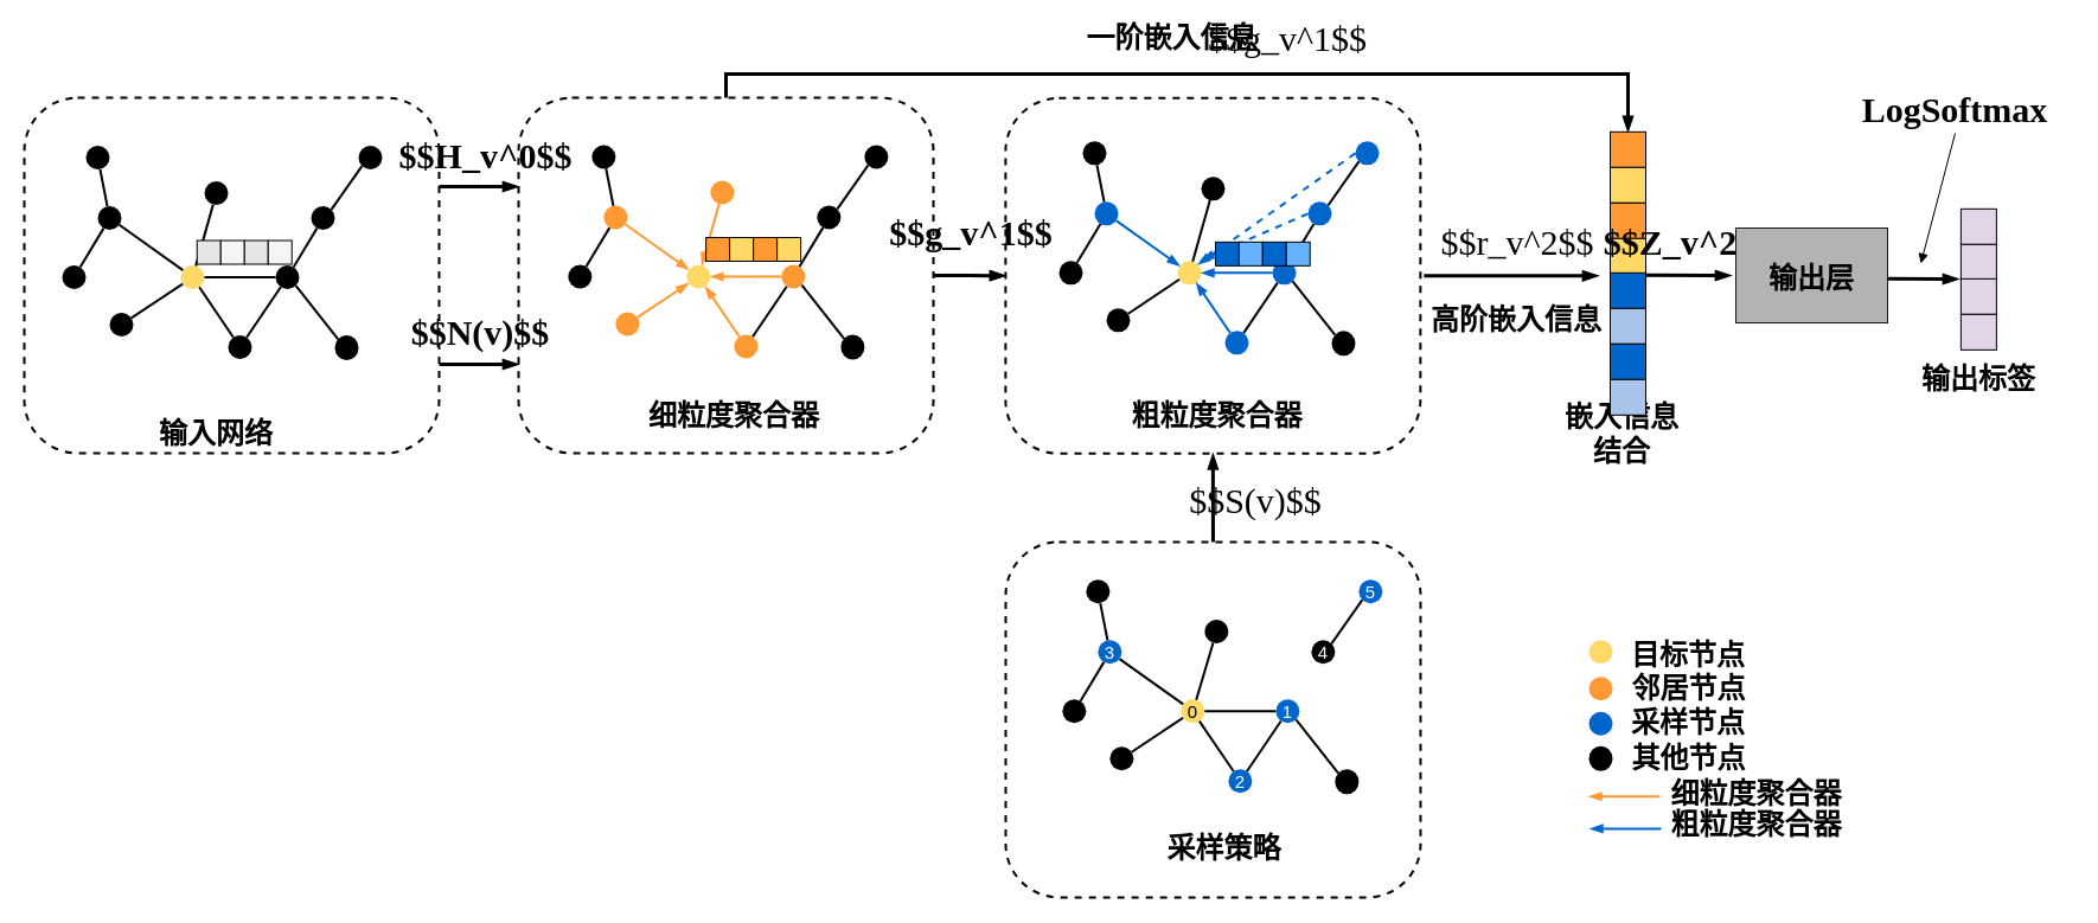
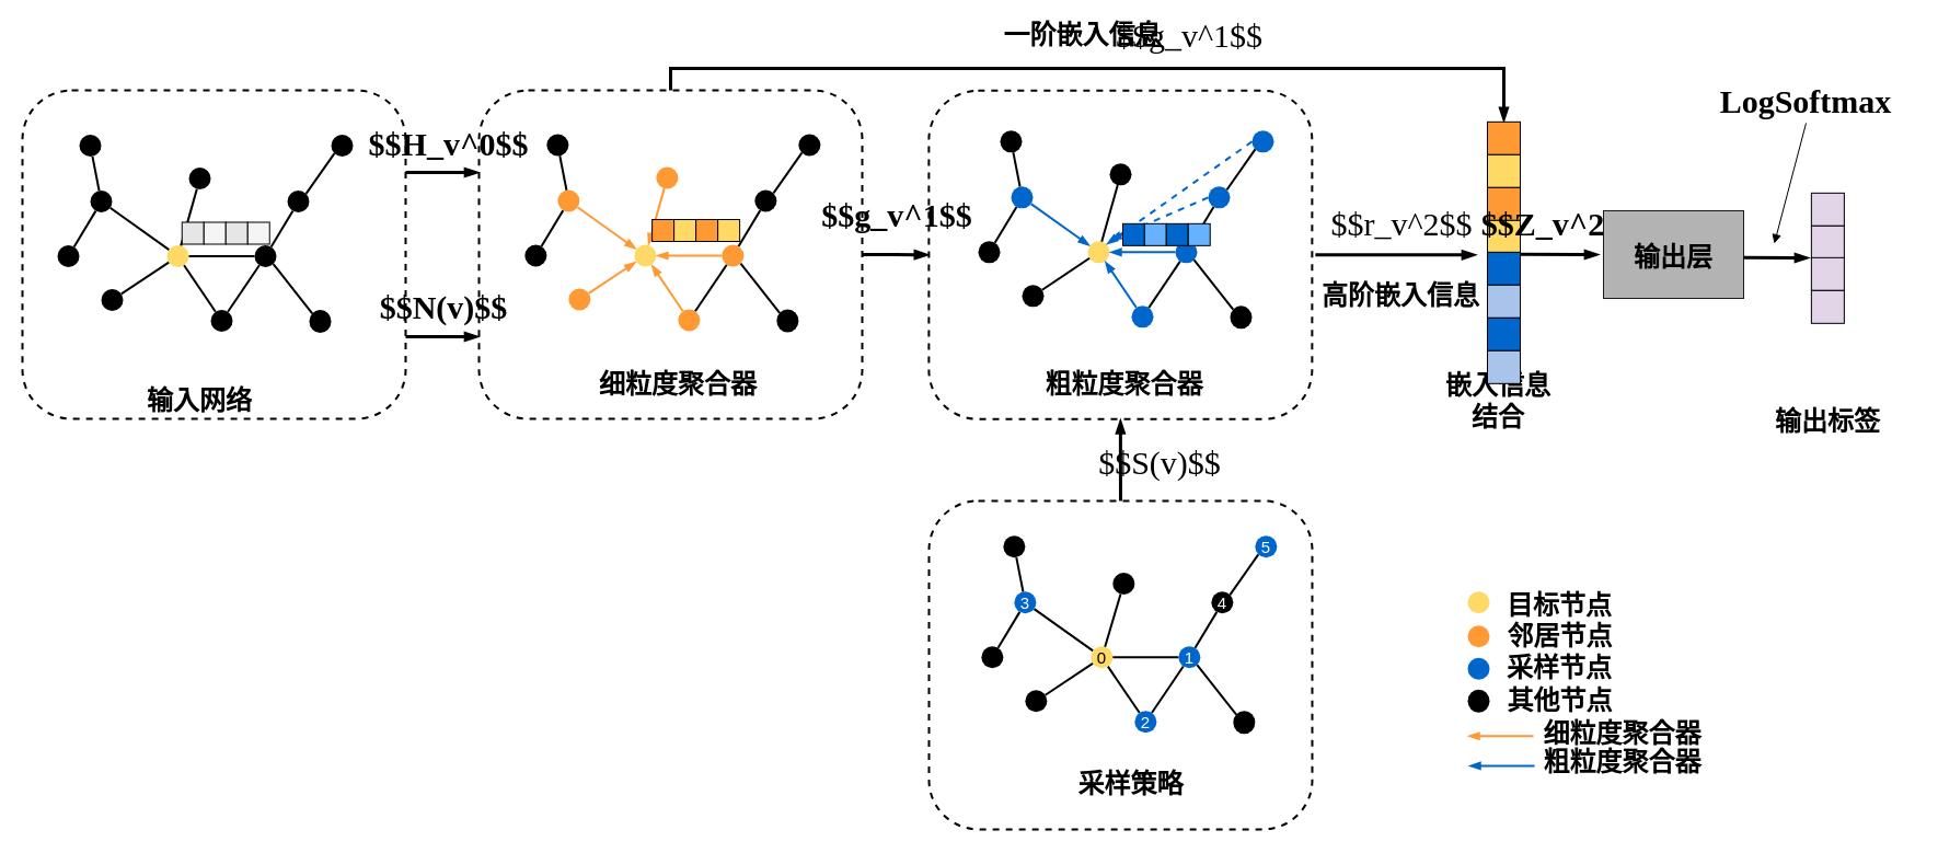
- <mxCell id="121" value="&lt;font size=&quot;1&quot;&gt;&lt;b style=&quot;font-size: 24px&quot;&gt;输出标签&lt;/b&gt;&lt;/font&gt;" style="text;html=1;strokeColor=none;fillColor=none;align=center;verticalAlign=middle;whiteSpace=wrap;rounded=0;" vertex="1" parent="1"><mxGeometry x="1590" y="309.83" width="157.75" height="20" as="geometry" /></mxCell>
+ <mxCell id="121" value="&lt;font size=&quot;1&quot;&gt;&lt;b style=&quot;font-size: 24px&quot;&gt;输出标签&lt;/b&gt;&lt;/font&gt;" style="text;html=1;strokeColor=none;fillColor=none;align=center;verticalAlign=middle;whiteSpace=wrap;rounded=0;" vertex="1" parent="1"><mxGeometry x="1590" y="374.83" width="157.75" height="20" as="geometry" /></mxCell>
+ <mxCell id="114" value="" style="edgeStyle=none;rounded=0;orthogonalLoop=1;jettySize=auto;html=1;endArrow=none;endFill=0;fillColor=#dae8fc;strokeWidth=2;" edge="1" parent="1" source="115" target="105"><mxGeometry relative="1" as="geometry" /></mxCell>
